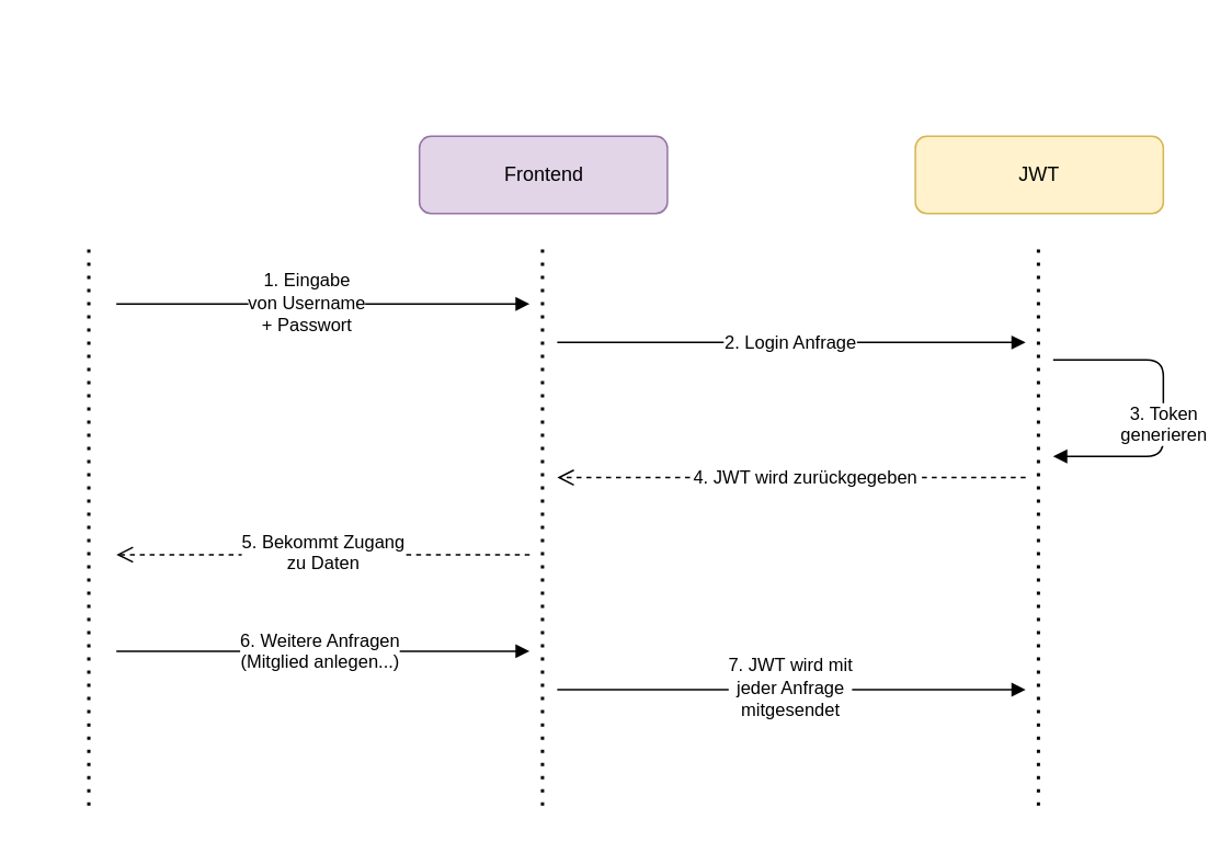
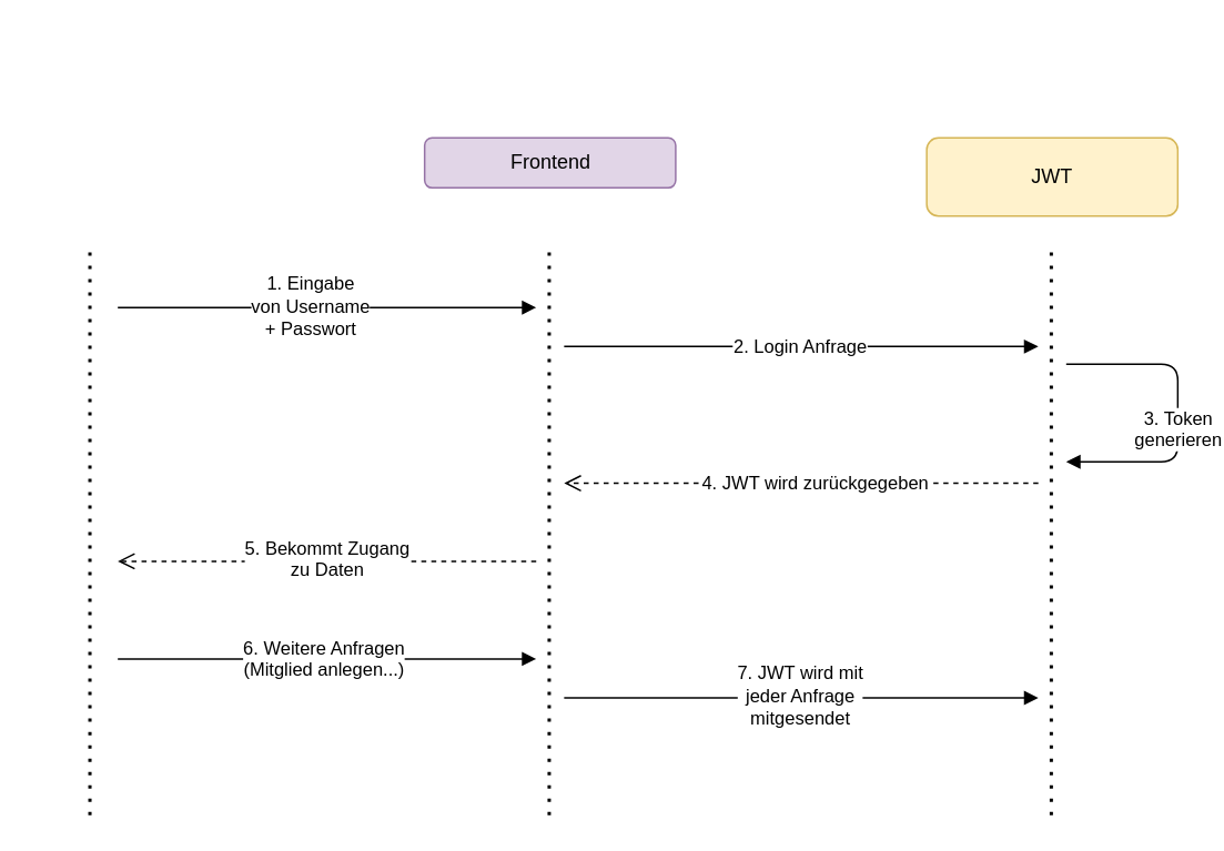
- <mxCell id="4" value="Frontend" style="rounded=1;whiteSpace=wrap;html=1;fillColor=#e1d5e7;strokeColor=#9673a6;" vertex="1" parent="2"><mxGeometry x="234.5" y="62.3" width="150.75" height="46.9" as="geometry" /></mxCell>
+ <mxCell id="4" value="Frontend" style="rounded=1;whiteSpace=wrap;html=1;fillColor=#e1d5e7;strokeColor=#9673a6;" vertex="1" parent="2"><mxGeometry x="234.5" y="62.3" width="150.75" height="30" as="geometry" /></mxCell>
